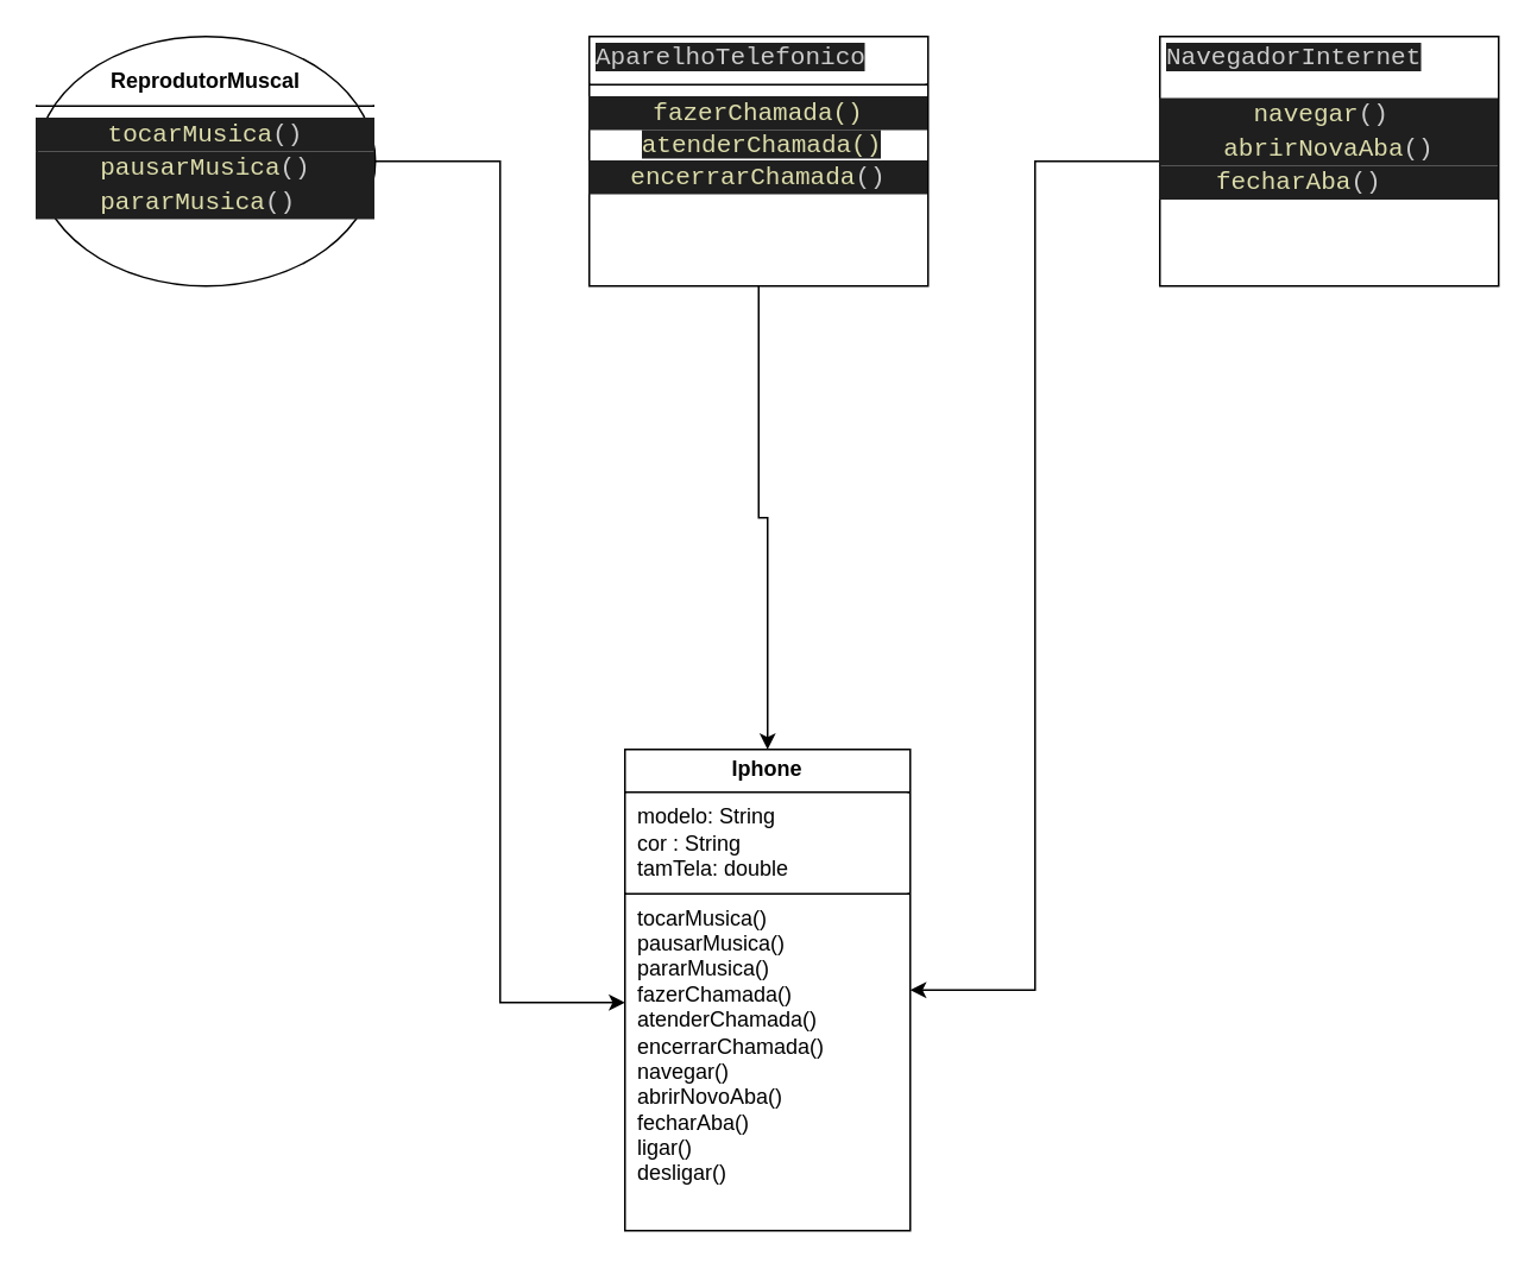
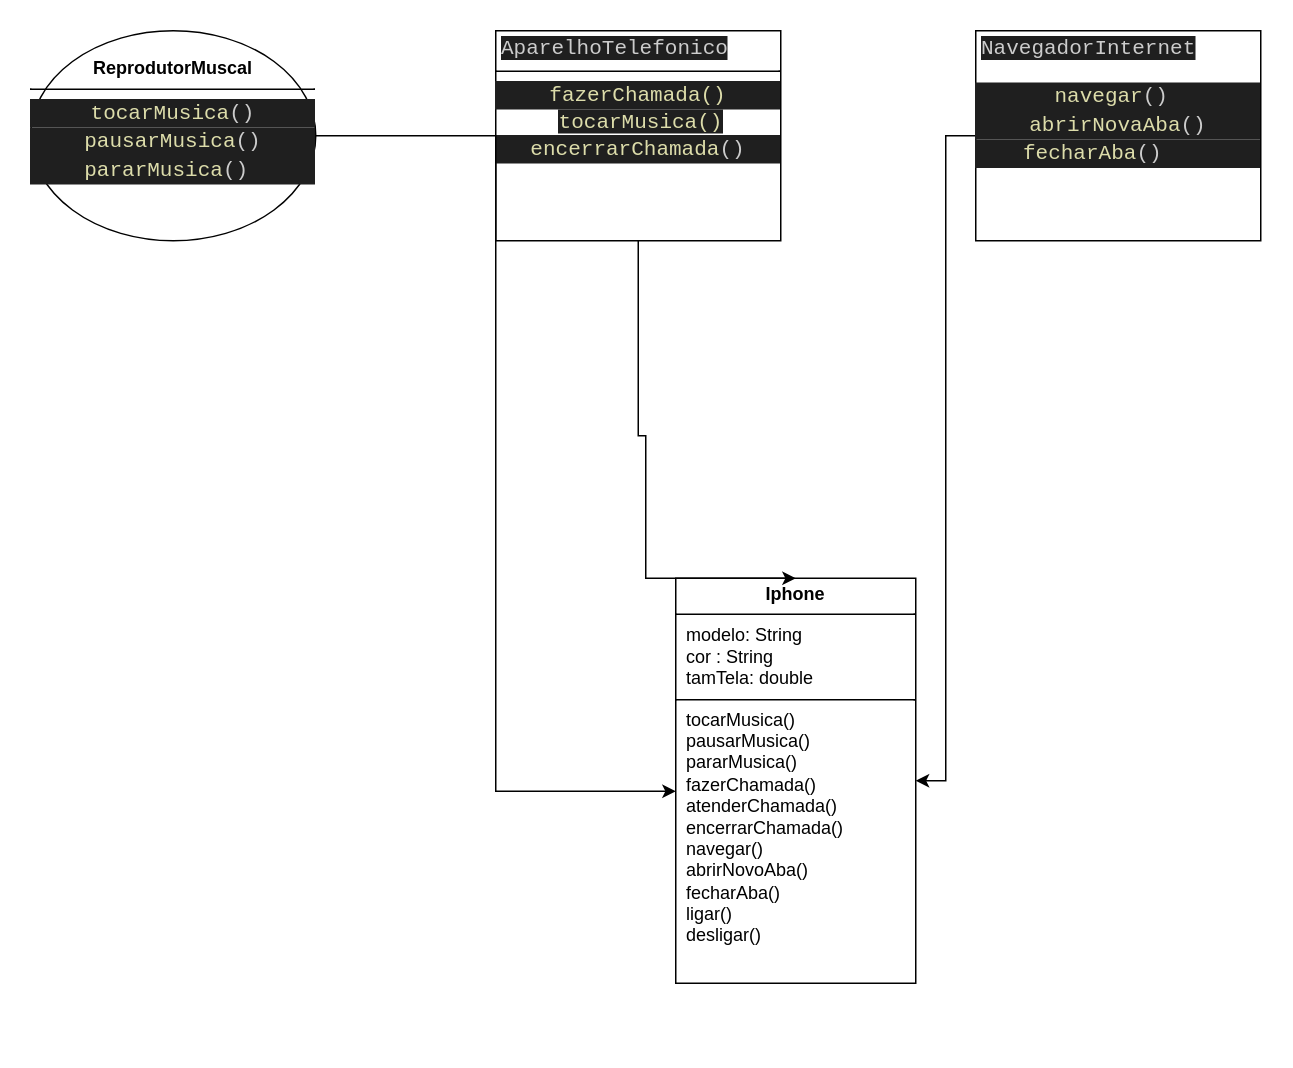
- <mxCell id="5" value="&lt;p style=&quot;margin:0px;margin-top:4px;text-align:center;&quot;&gt;&lt;/p&gt;&lt;p style=&quot;margin:0px;margin-left:4px;&quot;&gt;&lt;span style=&quot;background-color: rgb(31, 31, 31); color: rgb(204, 204, 204); font-family: Consolas, &amp;quot;Courier New&amp;quot;, monospace; font-size: 14px; white-space: pre;&quot;&gt;AparelhoTelefonico&lt;/span&gt;&lt;/p&gt;&lt;hr size=&quot;1&quot; style=&quot;border-style:solid;&quot;&gt;&lt;div style=&quot;text-align: center; color: rgb(204, 204, 204); background-color: rgb(31, 31, 31); font-family: Consolas, &amp;quot;Courier New&amp;quot;, monospace; font-size: 14px; line-height: 19px; white-space: pre;&quot;&gt;&lt;span style=&quot;color: #dcdcaa;&quot;&gt;fazerChamada()&lt;/span&gt;&lt;/div&gt;&lt;div style=&quot;text-align: center;&quot;&gt;&lt;/div&gt;&lt;p style=&quot;text-align: center; margin: 0px 0px 0px 4px;&quot;&gt;&lt;span style=&quot;color: rgb(220, 220, 170); background-color: rgb(31, 31, 31); font-family: Consolas, &amp;quot;Courier New&amp;quot;, monospace; font-size: 14px; white-space: pre;&quot;&gt;atenderChamada()&lt;/span&gt;&lt;/p&gt;&lt;div style=&quot;text-align: center; color: rgb(204, 204, 204); background-color: rgb(31, 31, 31); font-family: Consolas, &amp;quot;Courier New&amp;quot;, monospace; font-size: 14px; line-height: 19px; white-space: pre;&quot;&gt;&lt;span style=&quot;color: #dcdcaa;&quot;&gt;encerrarChamada&lt;/span&gt;()&lt;/div&gt;" style="verticalAlign=top;align=left;overflow=fill;html=1;whiteSpace=wrap;" vertex="1" parent="1"><mxGeometry x="330" y="20" width="190" height="140" as="geometry" /></mxCell>
+ <mxCell id="5" value="&lt;p style=&quot;margin:0px;margin-top:4px;text-align:center;&quot;&gt;&lt;/p&gt;&lt;p style=&quot;margin:0px;margin-left:4px;&quot;&gt;&lt;span style=&quot;background-color: rgb(31, 31, 31); color: rgb(204, 204, 204); font-family: Consolas, &amp;quot;Courier New&amp;quot;, monospace; font-size: 14px; white-space: pre;&quot;&gt;AparelhoTelefonico&lt;/span&gt;&lt;/p&gt;&lt;hr size=&quot;1&quot; style=&quot;border-style:solid;&quot;&gt;&lt;div style=&quot;text-align: center; color: rgb(204, 204, 204); background-color: rgb(31, 31, 31); font-family: Consolas, &amp;quot;Courier New&amp;quot;, monospace; font-size: 14px; line-height: 19px; white-space: pre;&quot;&gt;&lt;span style=&quot;color: #dcdcaa;&quot;&gt;fazerChamada()&lt;/span&gt;&lt;/div&gt;&lt;div style=&quot;text-align: center;&quot;&gt;&lt;/div&gt;&lt;p style=&quot;text-align: center; margin: 0px 0px 0px 4px;&quot;&gt;&lt;span style=&quot;color: rgb(220, 220, 170); background-color: rgb(31, 31, 31); font-family: Consolas, &amp;quot;Courier New&amp;quot;, monospace; font-size: 14px; white-space: pre;&quot;&gt;tocarMusica()&lt;/span&gt;&lt;/p&gt;&lt;div style=&quot;text-align: center; color: rgb(204, 204, 204); background-color: rgb(31, 31, 31); font-family: Consolas, &amp;quot;Courier New&amp;quot;, monospace; font-size: 14px; line-height: 19px; white-space: pre;&quot;&gt;&lt;span style=&quot;color: #dcdcaa;&quot;&gt;encerrarChamada&lt;/span&gt;()&lt;/div&gt;" style="verticalAlign=top;align=left;overflow=fill;html=1;whiteSpace=wrap;" vertex="1" parent="1"><mxGeometry x="330" y="20" width="190" height="140" as="geometry" /></mxCell>
- <mxCell id="3" value="&lt;p style=&quot;margin:0px;margin-top:4px;text-align:center;&quot;&gt;&lt;b&gt;Iphone&lt;/b&gt;&lt;/p&gt;&lt;hr size=&quot;1&quot; style=&quot;border-style:solid;&quot;&gt;&lt;p style=&quot;margin:0px;margin-left:4px;&quot;&gt;&amp;nbsp;modelo: String&lt;/p&gt;&lt;p style=&quot;margin:0px;margin-left:4px;&quot;&gt;&amp;nbsp;cor : String&lt;/p&gt;&lt;p style=&quot;margin:0px;margin-left:4px;&quot;&gt;&amp;nbsp;tamTela: double&lt;/p&gt;&lt;hr size=&quot;1&quot; style=&quot;border-style:solid;&quot;&gt;&lt;p style=&quot;margin:0px;margin-left:4px;&quot;&gt;&amp;nbsp;tocarMusica()&lt;/p&gt;&lt;p style=&quot;margin:0px;margin-left:4px;&quot;&gt;&amp;nbsp;pausarMusica()&lt;/p&gt;&lt;p style=&quot;margin:0px;margin-left:4px;&quot;&gt;&amp;nbsp;pararMusica()&lt;/p&gt;&lt;p style=&quot;margin:0px;margin-left:4px;&quot;&gt;&amp;nbsp;fazerChamada()&lt;/p&gt;&lt;p style=&quot;margin:0px;margin-left:4px;&quot;&gt;&amp;nbsp;atenderChamada()&lt;/p&gt;&lt;p style=&quot;margin:0px;margin-left:4px;&quot;&gt;&amp;nbsp;encerrarChamada()&lt;/p&gt;&lt;p style=&quot;margin:0px;margin-left:4px;&quot;&gt;&amp;nbsp;navegar()&lt;/p&gt;&lt;p style=&quot;margin:0px;margin-left:4px;&quot;&gt;&amp;nbsp;abrirNovoAba()&lt;/p&gt;&lt;p style=&quot;margin:0px;margin-left:4px;&quot;&gt;&amp;nbsp;fecharAba()&lt;/p&gt;&lt;p style=&quot;margin:0px;margin-left:4px;&quot;&gt;&amp;nbsp;ligar()&lt;/p&gt;&lt;p style=&quot;margin:0px;margin-left:4px;&quot;&gt;&amp;nbsp;desligar()&lt;/p&gt;&lt;p style=&quot;margin:0px;margin-left:4px;&quot;&gt;&lt;br&gt;&lt;/p&gt;" style="verticalAlign=top;align=left;overflow=fill;html=1;whiteSpace=wrap;" vertex="1" parent="1"><mxGeometry x="350" y="420" width="160" height="270" as="geometry" /></mxCell>
+ <mxCell id="3" value="&lt;p style=&quot;margin:0px;margin-top:4px;text-align:center;&quot;&gt;&lt;b&gt;Iphone&lt;/b&gt;&lt;/p&gt;&lt;hr size=&quot;1&quot; style=&quot;border-style:solid;&quot;&gt;&lt;p style=&quot;margin:0px;margin-left:4px;&quot;&gt;&amp;nbsp;modelo: String&lt;/p&gt;&lt;p style=&quot;margin:0px;margin-left:4px;&quot;&gt;&amp;nbsp;cor : String&lt;/p&gt;&lt;p style=&quot;margin:0px;margin-left:4px;&quot;&gt;&amp;nbsp;tamTela: double&lt;/p&gt;&lt;hr size=&quot;1&quot; style=&quot;border-style:solid;&quot;&gt;&lt;p style=&quot;margin:0px;margin-left:4px;&quot;&gt;&amp;nbsp;tocarMusica()&lt;/p&gt;&lt;p style=&quot;margin:0px;margin-left:4px;&quot;&gt;&amp;nbsp;pausarMusica()&lt;/p&gt;&lt;p style=&quot;margin:0px;margin-left:4px;&quot;&gt;&amp;nbsp;pararMusica()&lt;/p&gt;&lt;p style=&quot;margin:0px;margin-left:4px;&quot;&gt;&amp;nbsp;fazerChamada()&lt;/p&gt;&lt;p style=&quot;margin:0px;margin-left:4px;&quot;&gt;&amp;nbsp;atenderChamada()&lt;/p&gt;&lt;p style=&quot;margin:0px;margin-left:4px;&quot;&gt;&amp;nbsp;encerrarChamada()&lt;/p&gt;&lt;p style=&quot;margin:0px;margin-left:4px;&quot;&gt;&amp;nbsp;navegar()&lt;/p&gt;&lt;p style=&quot;margin:0px;margin-left:4px;&quot;&gt;&amp;nbsp;abrirNovoAba()&lt;/p&gt;&lt;p style=&quot;margin:0px;margin-left:4px;&quot;&gt;&amp;nbsp;fecharAba()&lt;/p&gt;&lt;p style=&quot;margin:0px;margin-left:4px;&quot;&gt;&amp;nbsp;ligar()&lt;/p&gt;&lt;p style=&quot;margin:0px;margin-left:4px;&quot;&gt;&amp;nbsp;desligar()&lt;/p&gt;&lt;p style=&quot;margin:0px;margin-left:4px;&quot;&gt;&lt;br&gt;&lt;/p&gt;" style="verticalAlign=top;align=left;overflow=fill;html=1;whiteSpace=wrap;" vertex="1" parent="1"><mxGeometry x="450" y="385" width="160" height="270" as="geometry" /></mxCell>
